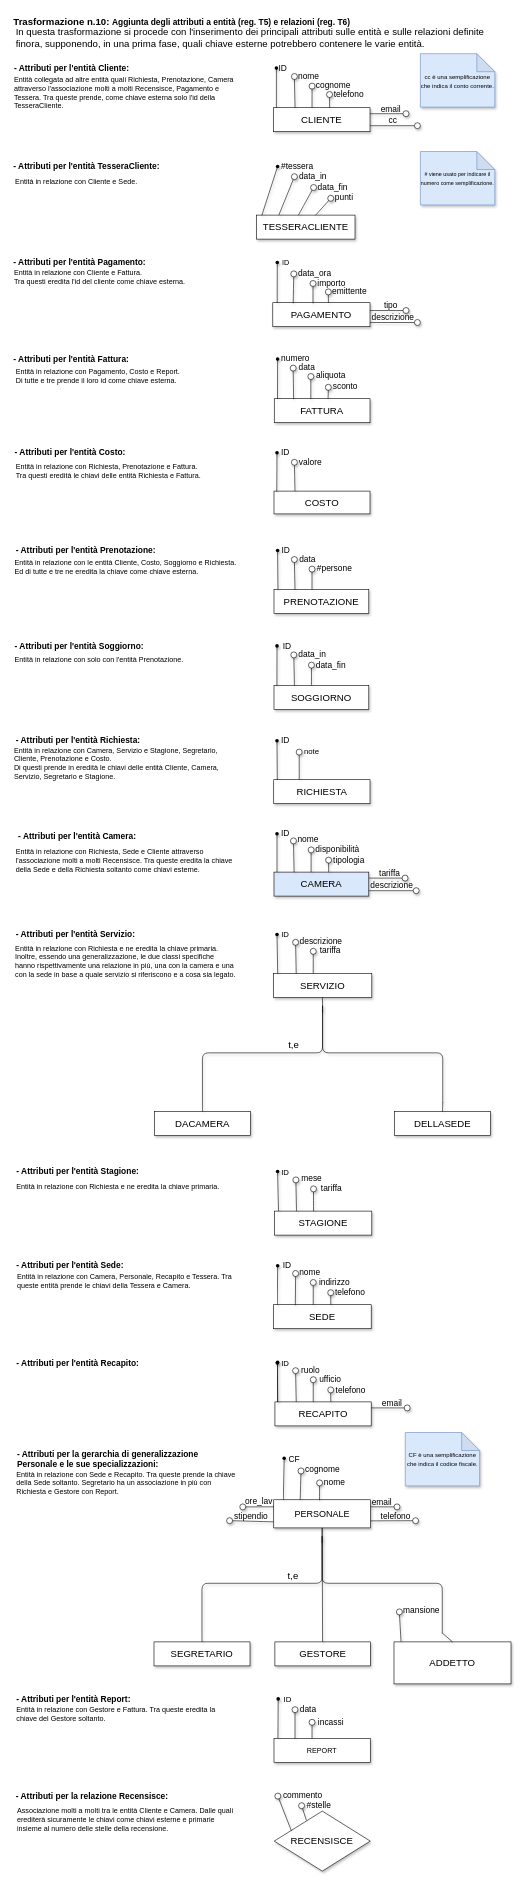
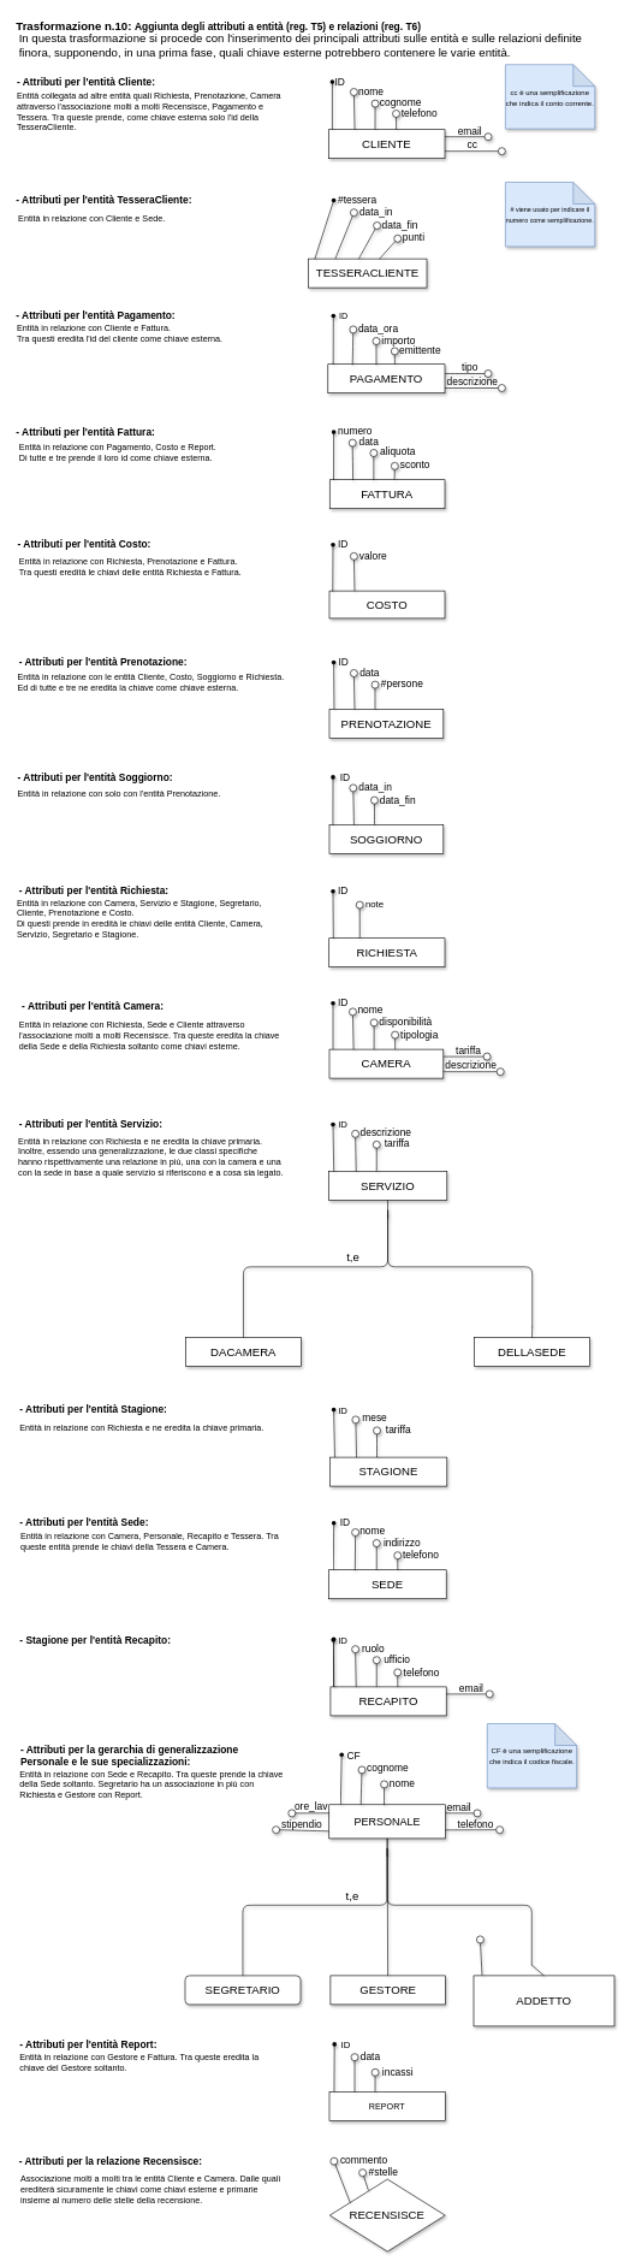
- <mxCell id="12" value="CAMERA" style="rounded=0;whiteSpace=wrap;html=1;fontSize=16;shadow=1;fillColor=#dae8fc;" vertex="1" parent="1"><mxGeometry x="456" y="1453" width="158" height="40" as="geometry" /></mxCell>
+ <mxCell id="12" value="CAMERA" style="rounded=0;whiteSpace=wrap;html=1;fontSize=16;shadow=1;" vertex="1" parent="1"><mxGeometry x="456" y="1453" width="158" height="40" as="geometry" /></mxCell>
- <mxCell id="83" value="&lt;b&gt;- Attributi per l'entità Recapito:&lt;/b&gt;" style="text;strokeColor=none;align=left;fillColor=none;html=1;verticalAlign=middle;whiteSpace=wrap;rounded=0;fontSize=14;" vertex="1" parent="1"><mxGeometry x="25" y="2256" width="360" height="30" as="geometry" /></mxCell>
+ <mxCell id="83" value="&lt;b&gt;- Stagione per l'entità Recapito:&lt;/b&gt;" style="text;strokeColor=none;align=left;fillColor=none;html=1;verticalAlign=middle;whiteSpace=wrap;rounded=0;fontSize=14;" vertex="1" parent="1"><mxGeometry x="25" y="2256" width="360" height="30" as="geometry" /></mxCell>
- <mxCell id="67" value="mansione" style="text;html=1;strokeColor=none;fillColor=none;align=center;verticalAlign=middle;whiteSpace=wrap;rounded=0;fontSize=14;shadow=1;" vertex="1" parent="1"><mxGeometry x="672" y="2669" width="60" height="30" as="geometry" /></mxCell>
- <mxCell id="31" value="SEGRETARIO" style="rounded=0;whiteSpace=wrap;html=1;fontSize=16;shadow=1;" vertex="1" parent="1"><mxGeometry x="256" y="2736" width="160.01" height="40" as="geometry" /></mxCell>
+ <mxCell id="31" value="SEGRETARIO" style="whiteSpace=wrap;html=1;fontSize=16;shadow=1;rounded=1;" vertex="1" parent="1"><mxGeometry x="256" y="2736" width="160.01" height="40" as="geometry" /></mxCell>
